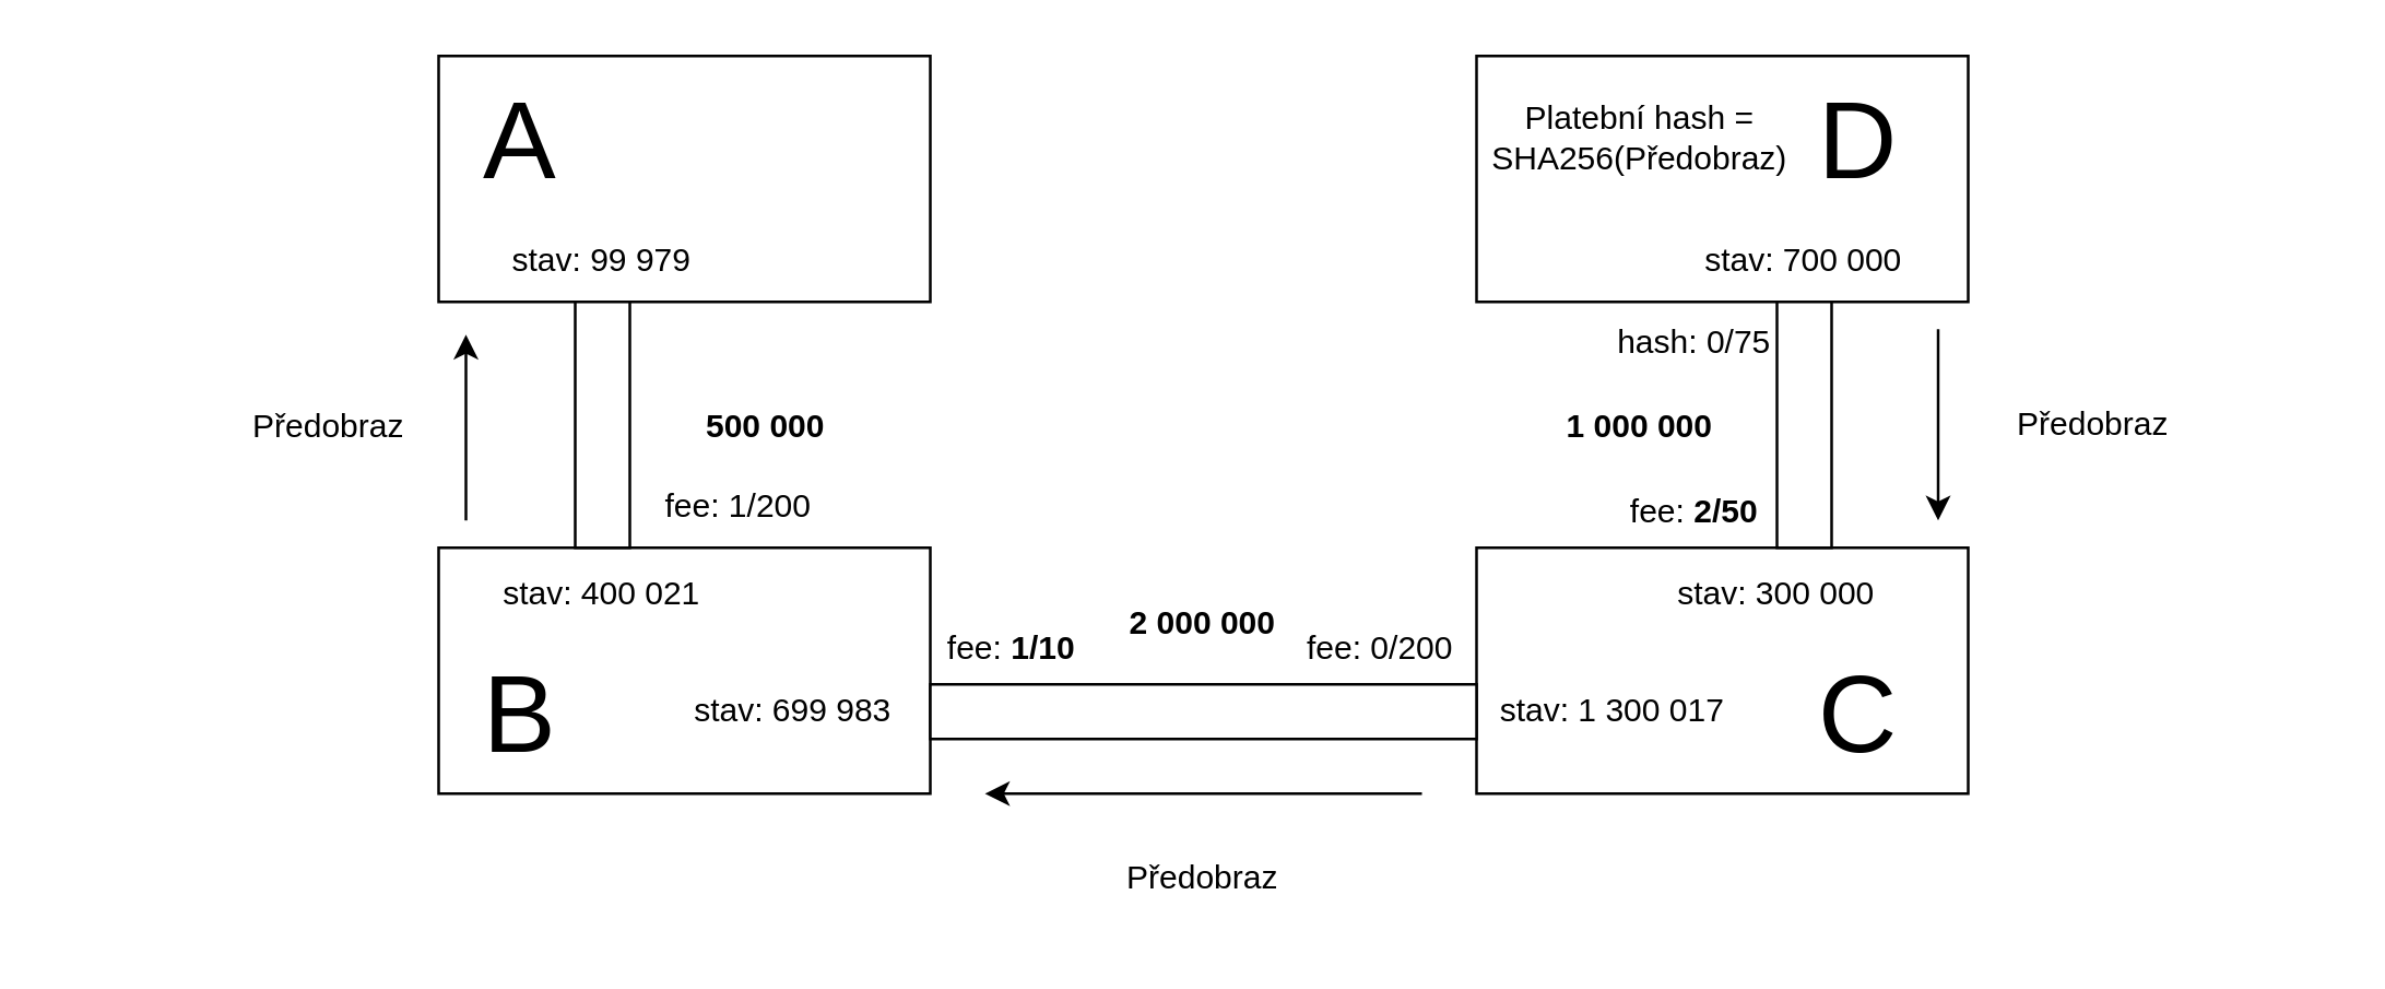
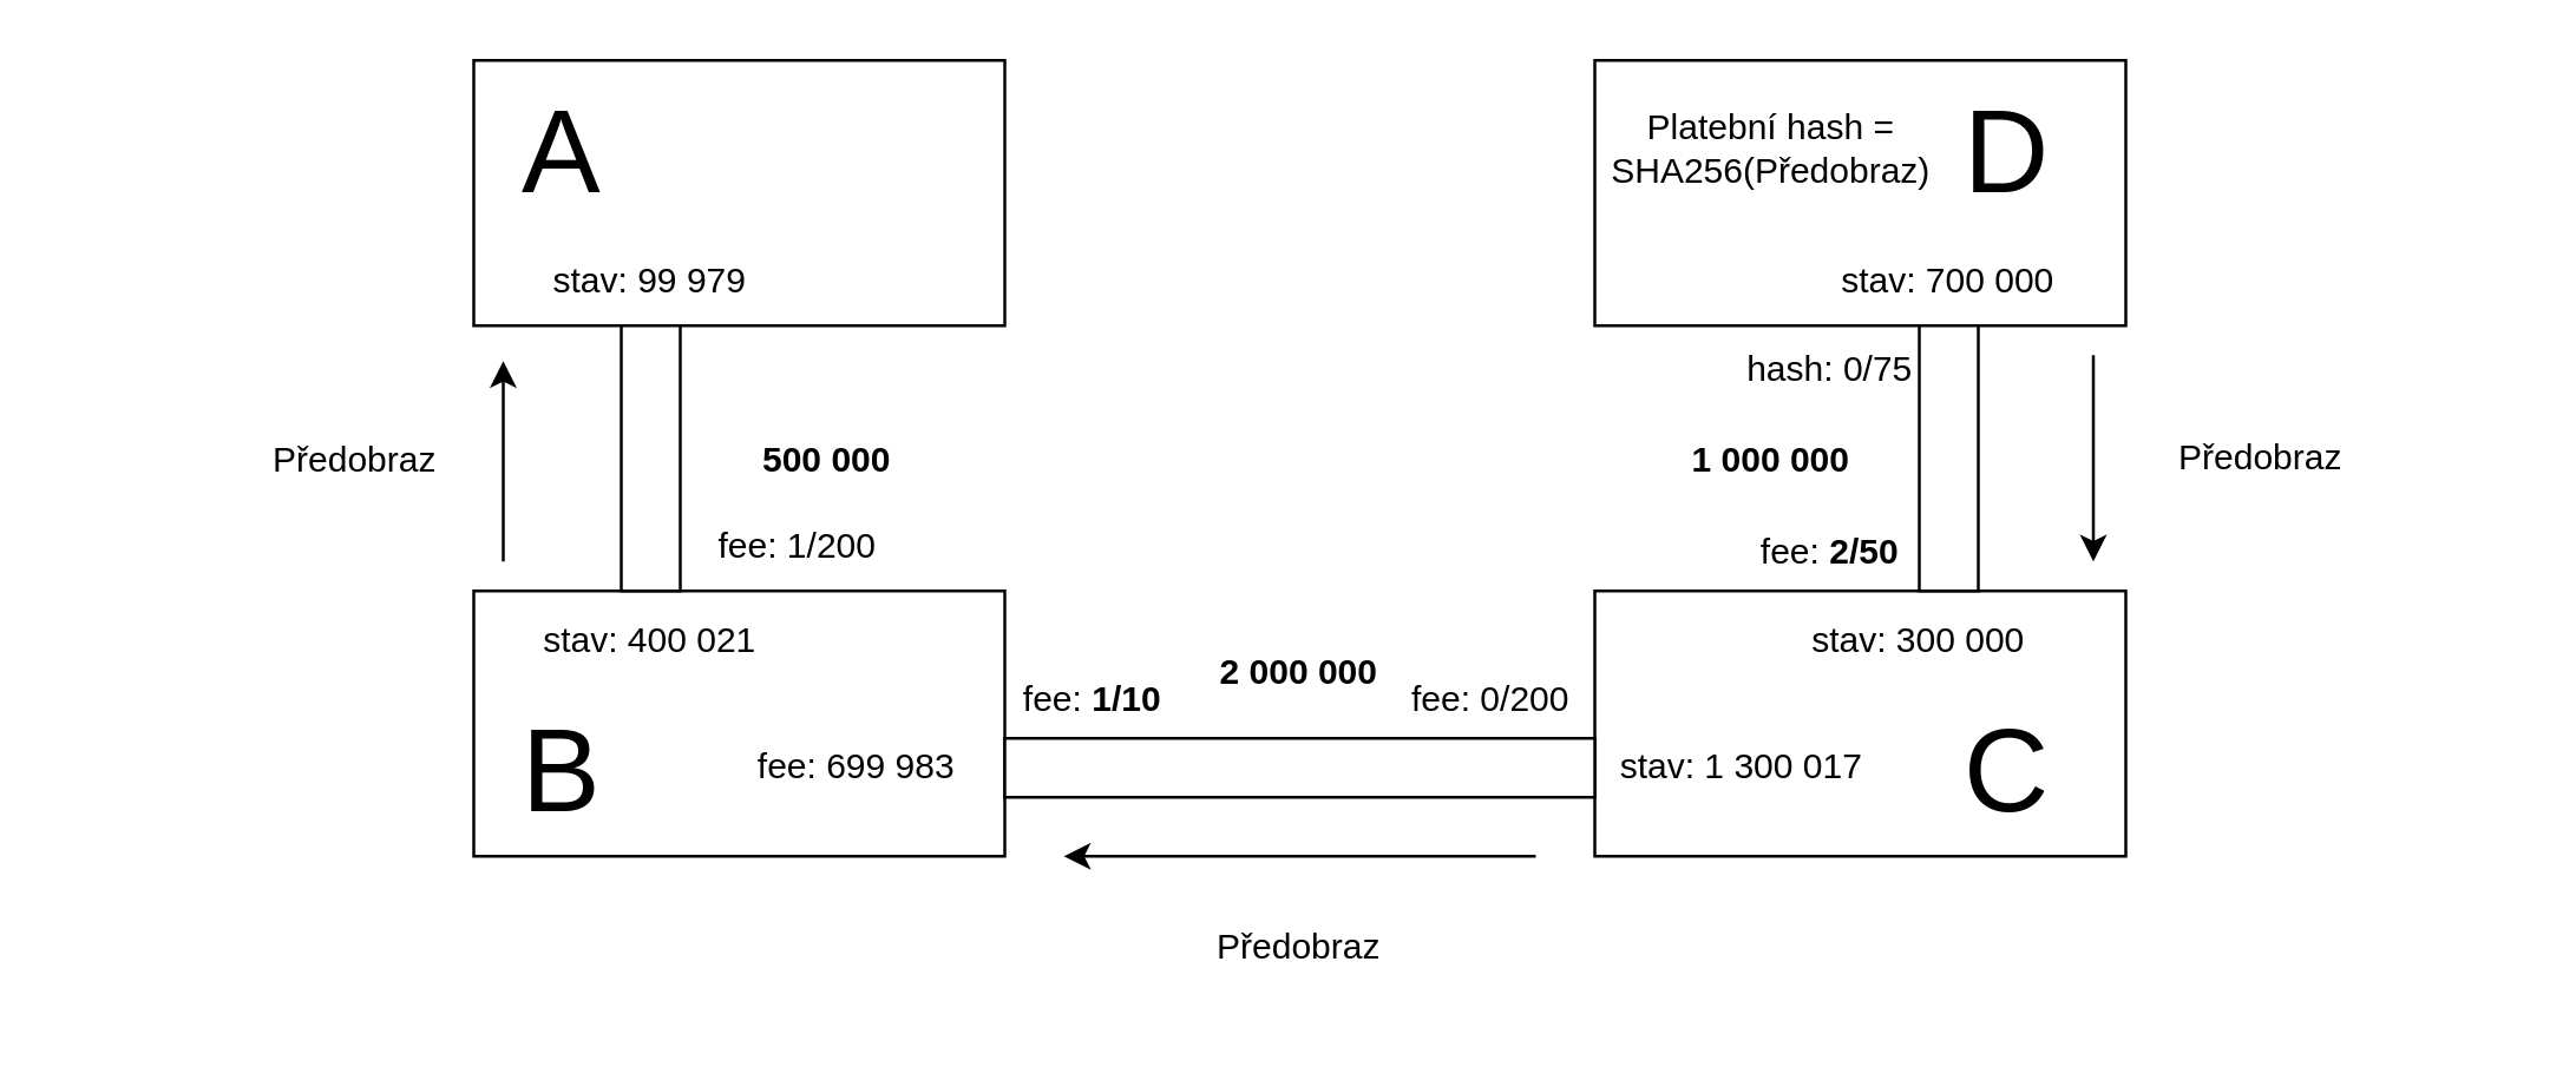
- <mxCell id="18" value="stav: 699 983" style="text;html=1;strokeColor=none;fillColor=none;align=center;verticalAlign=middle;whiteSpace=wrap;rounded=0;" vertex="1" parent="1"><mxGeometry x="240" y="245" width="100" height="30" as="geometry" /></mxCell>
+ <mxCell id="18" value="fee: 699 983" style="text;html=1;strokeColor=none;fillColor=none;align=center;verticalAlign=middle;whiteSpace=wrap;rounded=0;" vertex="1" parent="1"><mxGeometry x="240" y="245" width="100" height="30" as="geometry" /></mxCell>
